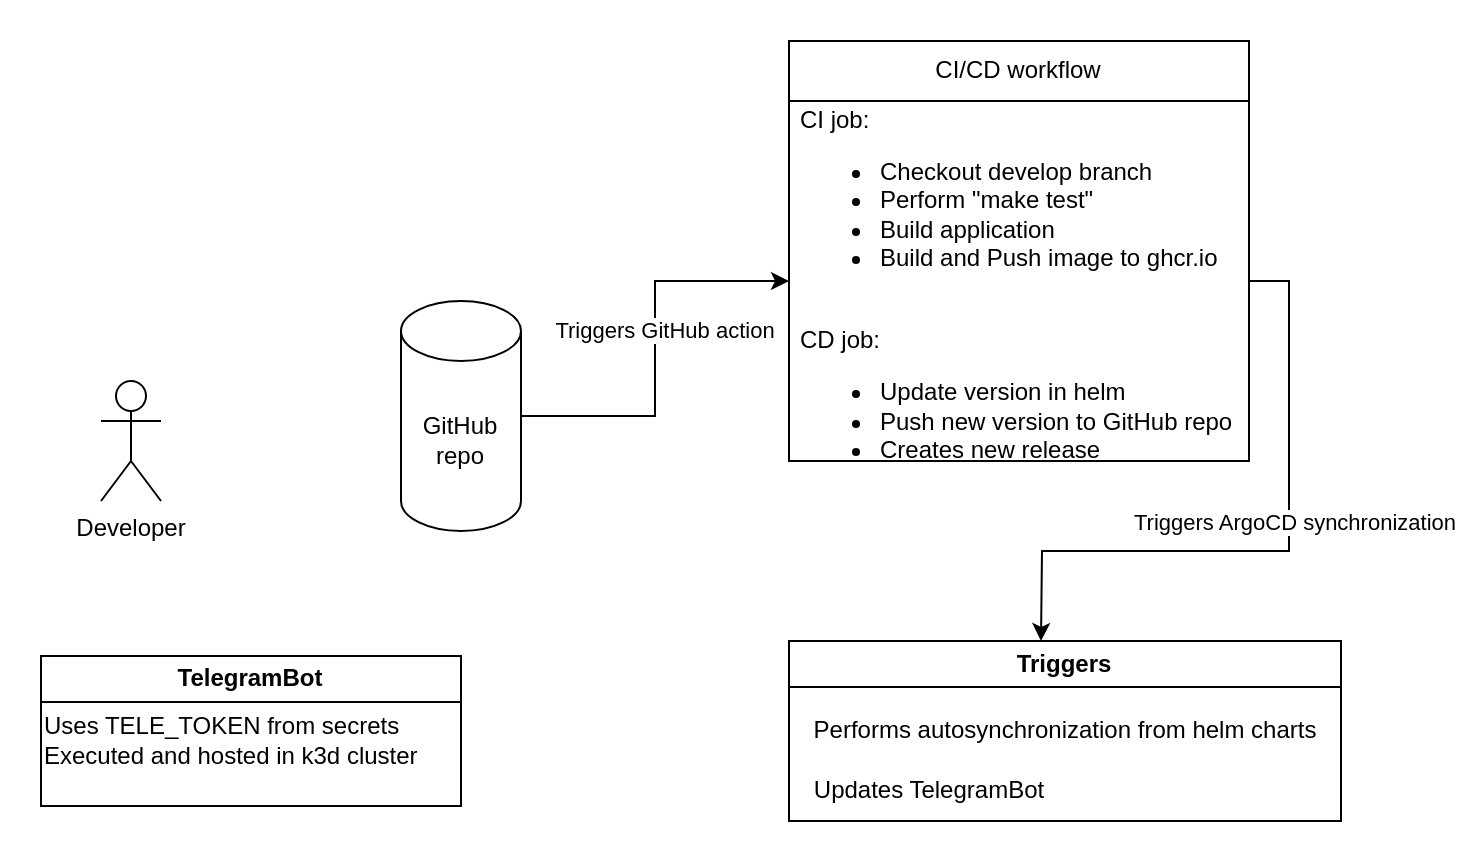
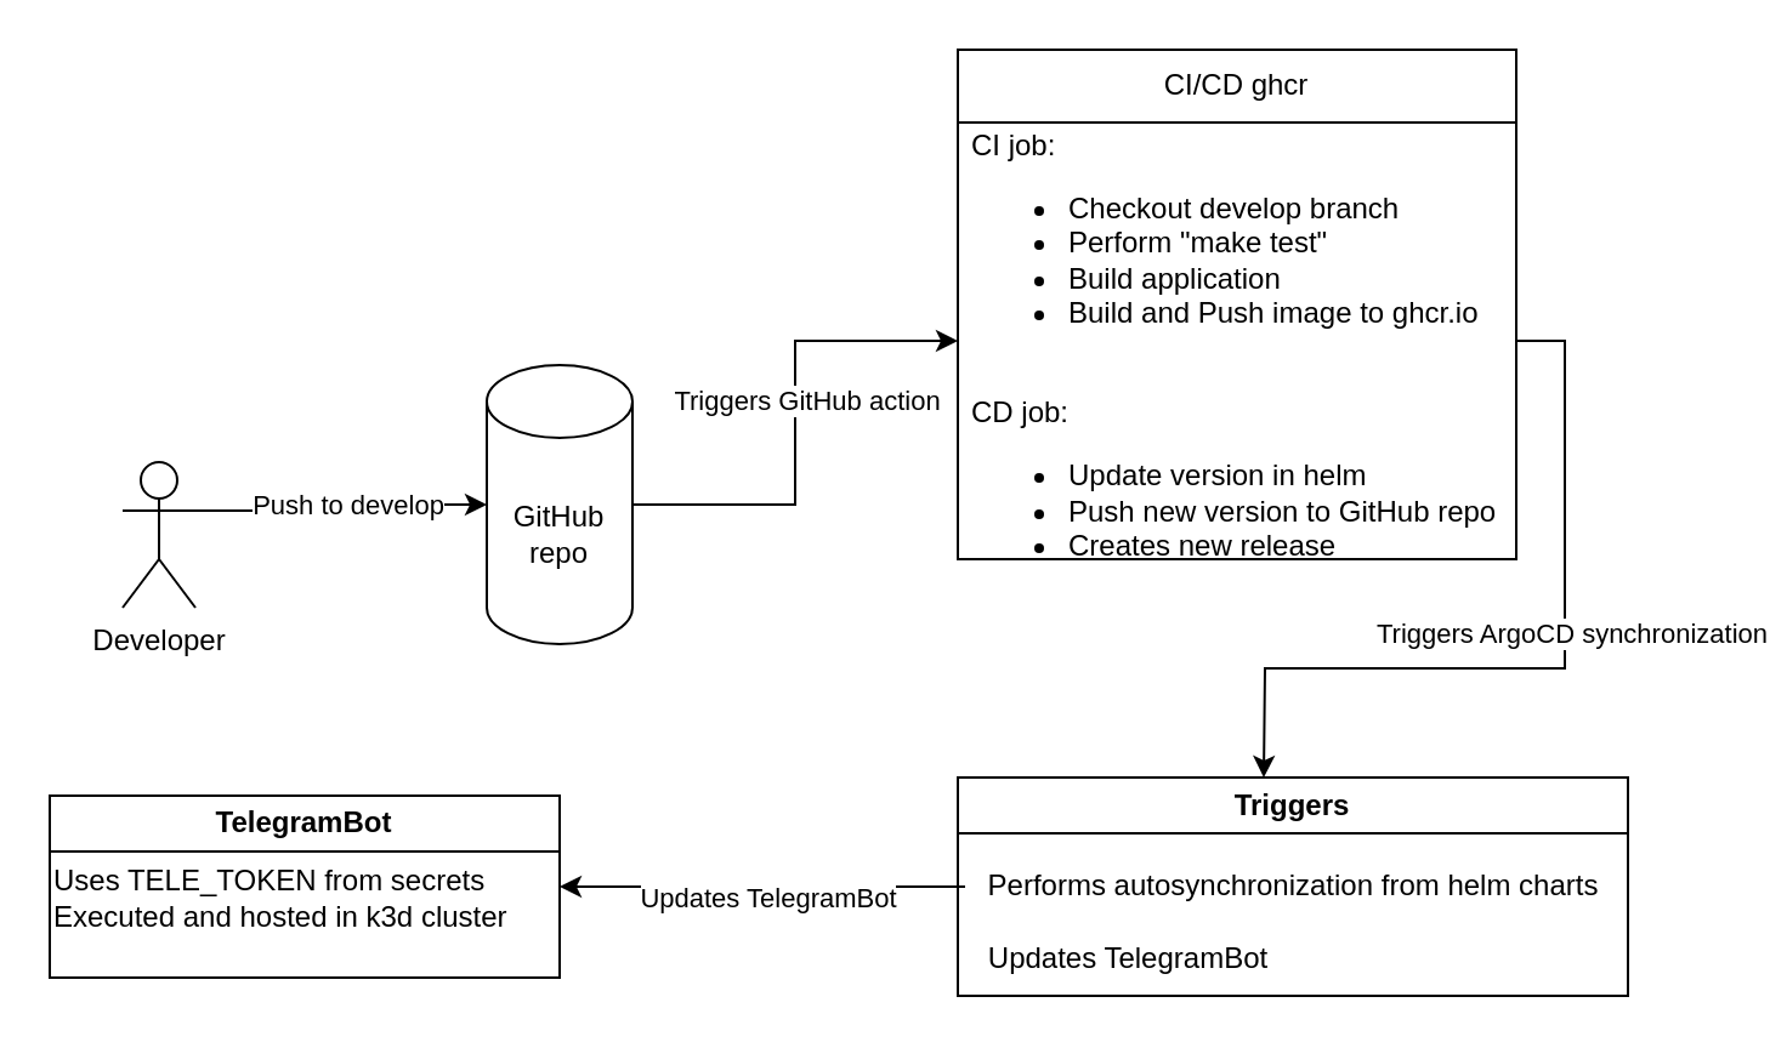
- <mxCell id="8" value="CI/CD workflow" style="swimlane;fontStyle=0;childLayout=stackLayout;horizontal=1;startSize=30;horizontalStack=0;resizeParent=1;resizeParentMax=0;resizeLast=0;collapsible=1;marginBottom=0;whiteSpace=wrap;html=1;" vertex="1" parent="1"><mxGeometry x="394" y="20" width="230" height="210" as="geometry" /></mxCell>
+ <mxCell id="8" value="CI/CD ghcr" style="swimlane;fontStyle=0;childLayout=stackLayout;horizontal=1;startSize=30;horizontalStack=0;resizeParent=1;resizeParentMax=0;resizeLast=0;collapsible=1;marginBottom=0;whiteSpace=wrap;html=1;" vertex="1" parent="1"><mxGeometry x="394" y="20" width="230" height="210" as="geometry" /></mxCell>
+ <mxCell id="2" style="edgeStyle=orthogonalEdgeStyle;rounded=0;orthogonalLoop=1;jettySize=auto;html=1;exitX=1;exitY=0.333;exitDx=0;exitDy=0;exitPerimeter=0;" edge="1" parent="1" source="4" target="7"><mxGeometry relative="1" as="geometry"><mxPoint x="150" y="190" as="targetPoint" /></mxGeometry></mxCell>
+ <mxCell id="3" value="Push to develop" style="edgeLabel;html=1;align=center;verticalAlign=middle;resizable=0;points=[];" vertex="1" connectable="0" parent="2"><mxGeometry x="0.067" relative="1" as="geometry"><mxPoint as="offset" /></mxGeometry></mxCell>
+ <mxCell id="15" style="edgeStyle=orthogonalEdgeStyle;rounded=0;orthogonalLoop=1;jettySize=auto;html=1;entryX=1;entryY=0.5;entryDx=0;entryDy=0;" edge="1" parent="1" source="17" target="18"><mxGeometry relative="1" as="geometry" /></mxCell>
+ <mxCell id="16" value="Updates TelegramBot" style="edgeLabel;html=1;align=center;verticalAlign=middle;resizable=0;points=[];" vertex="1" connectable="0" parent="15"><mxGeometry x="-0.018" y="4" relative="1" as="geometry"><mxPoint as="offset" /></mxGeometry></mxCell>
